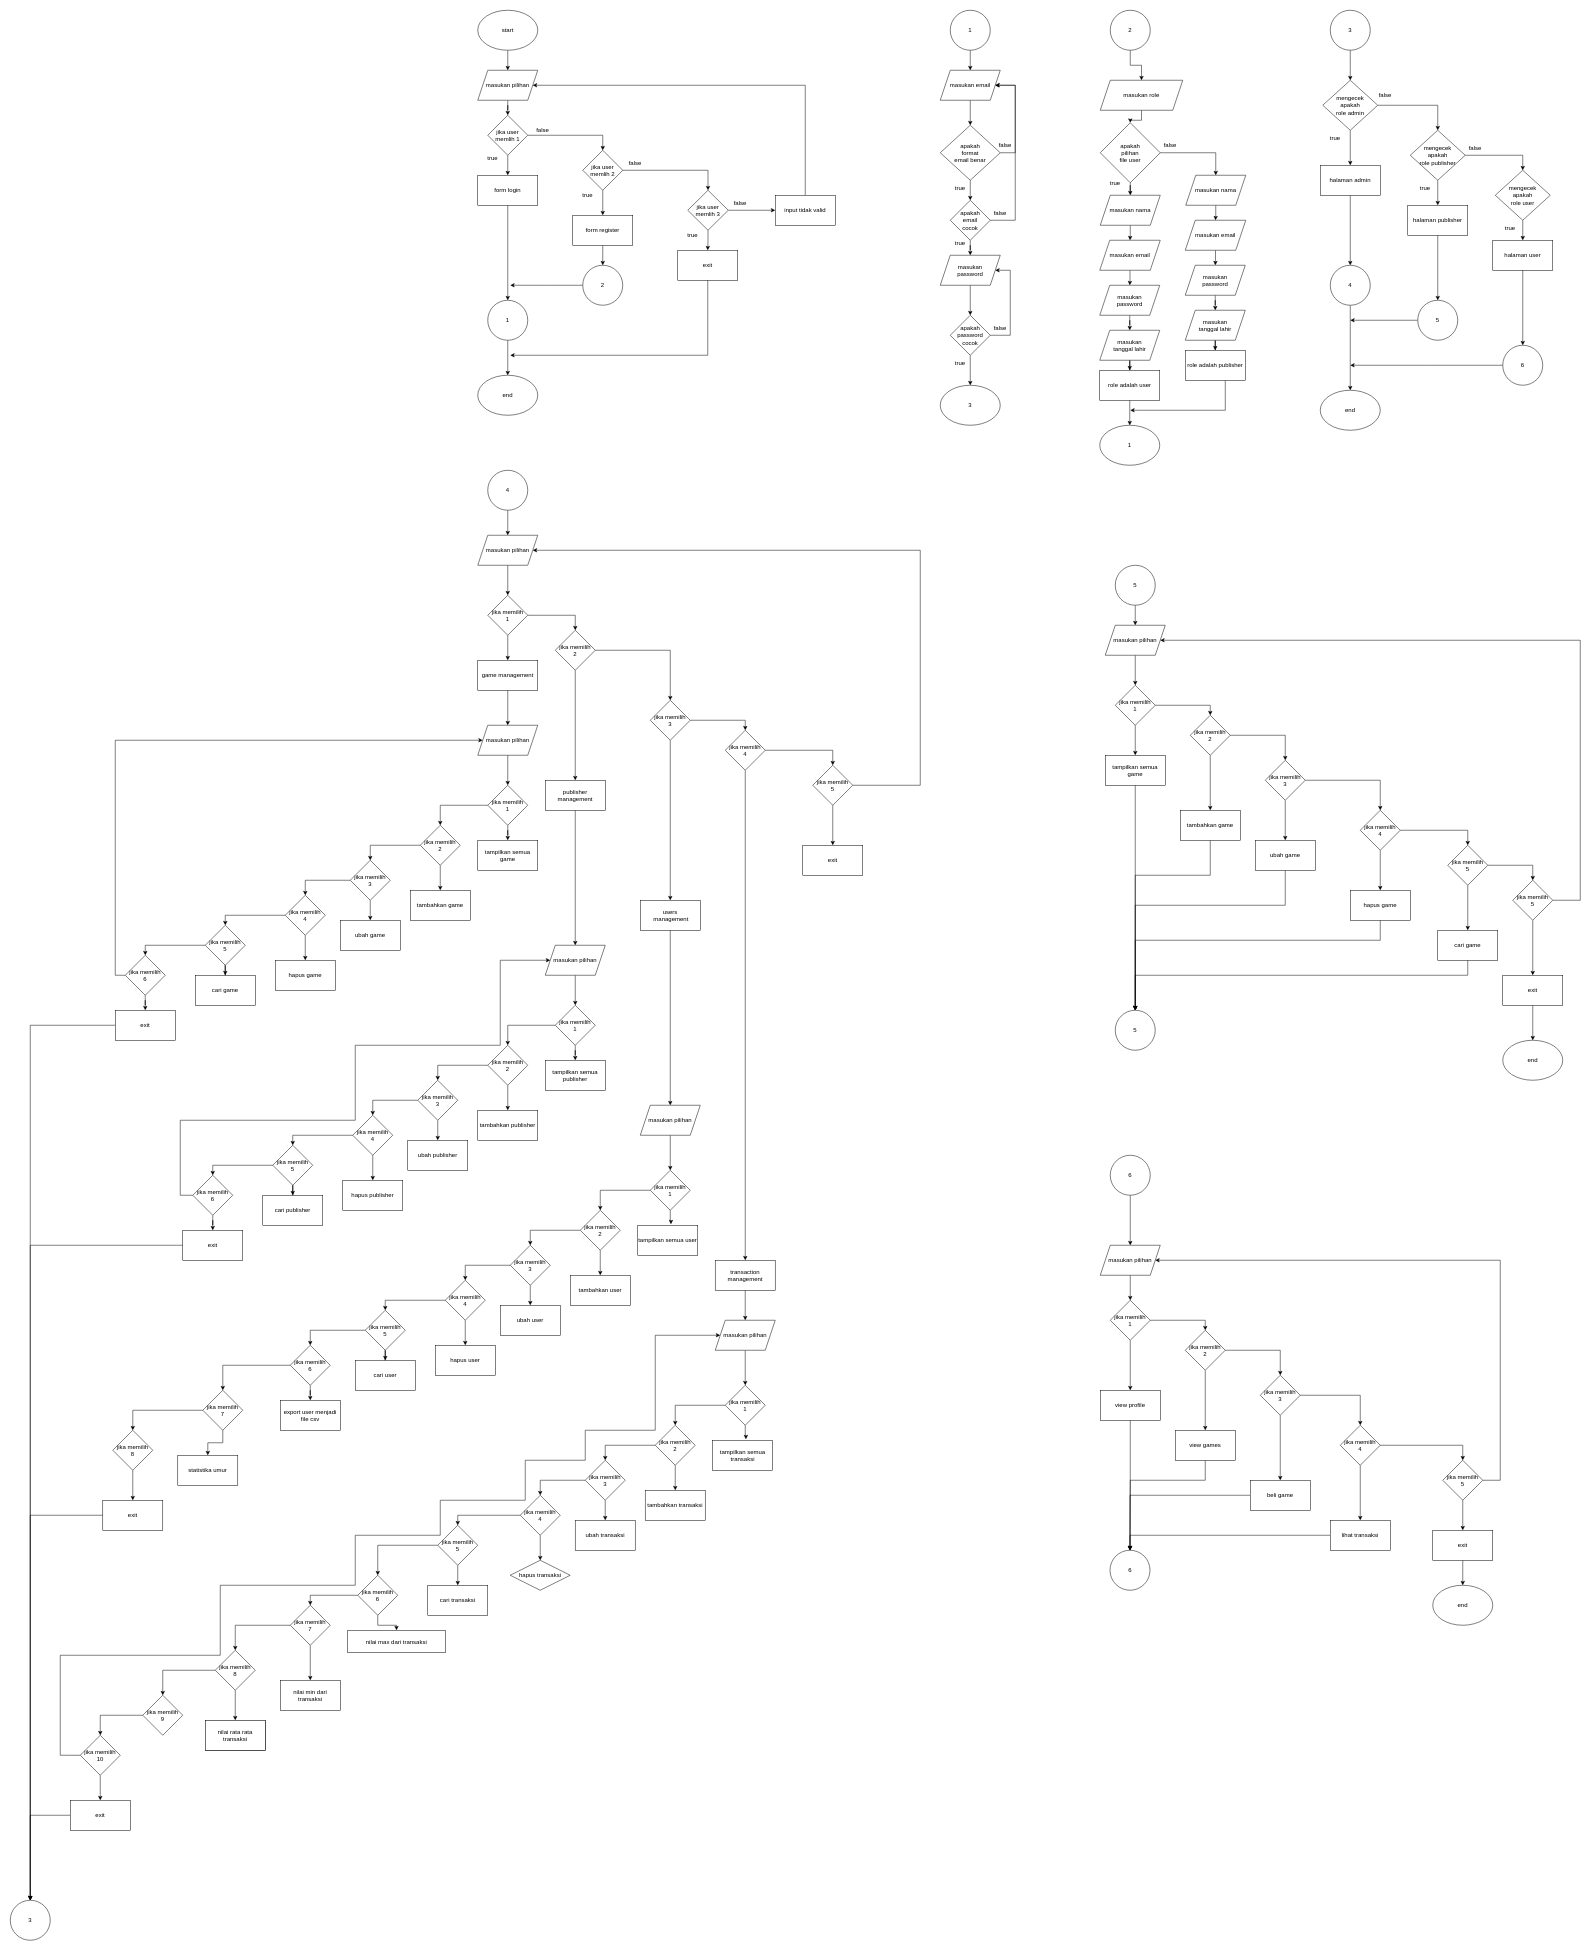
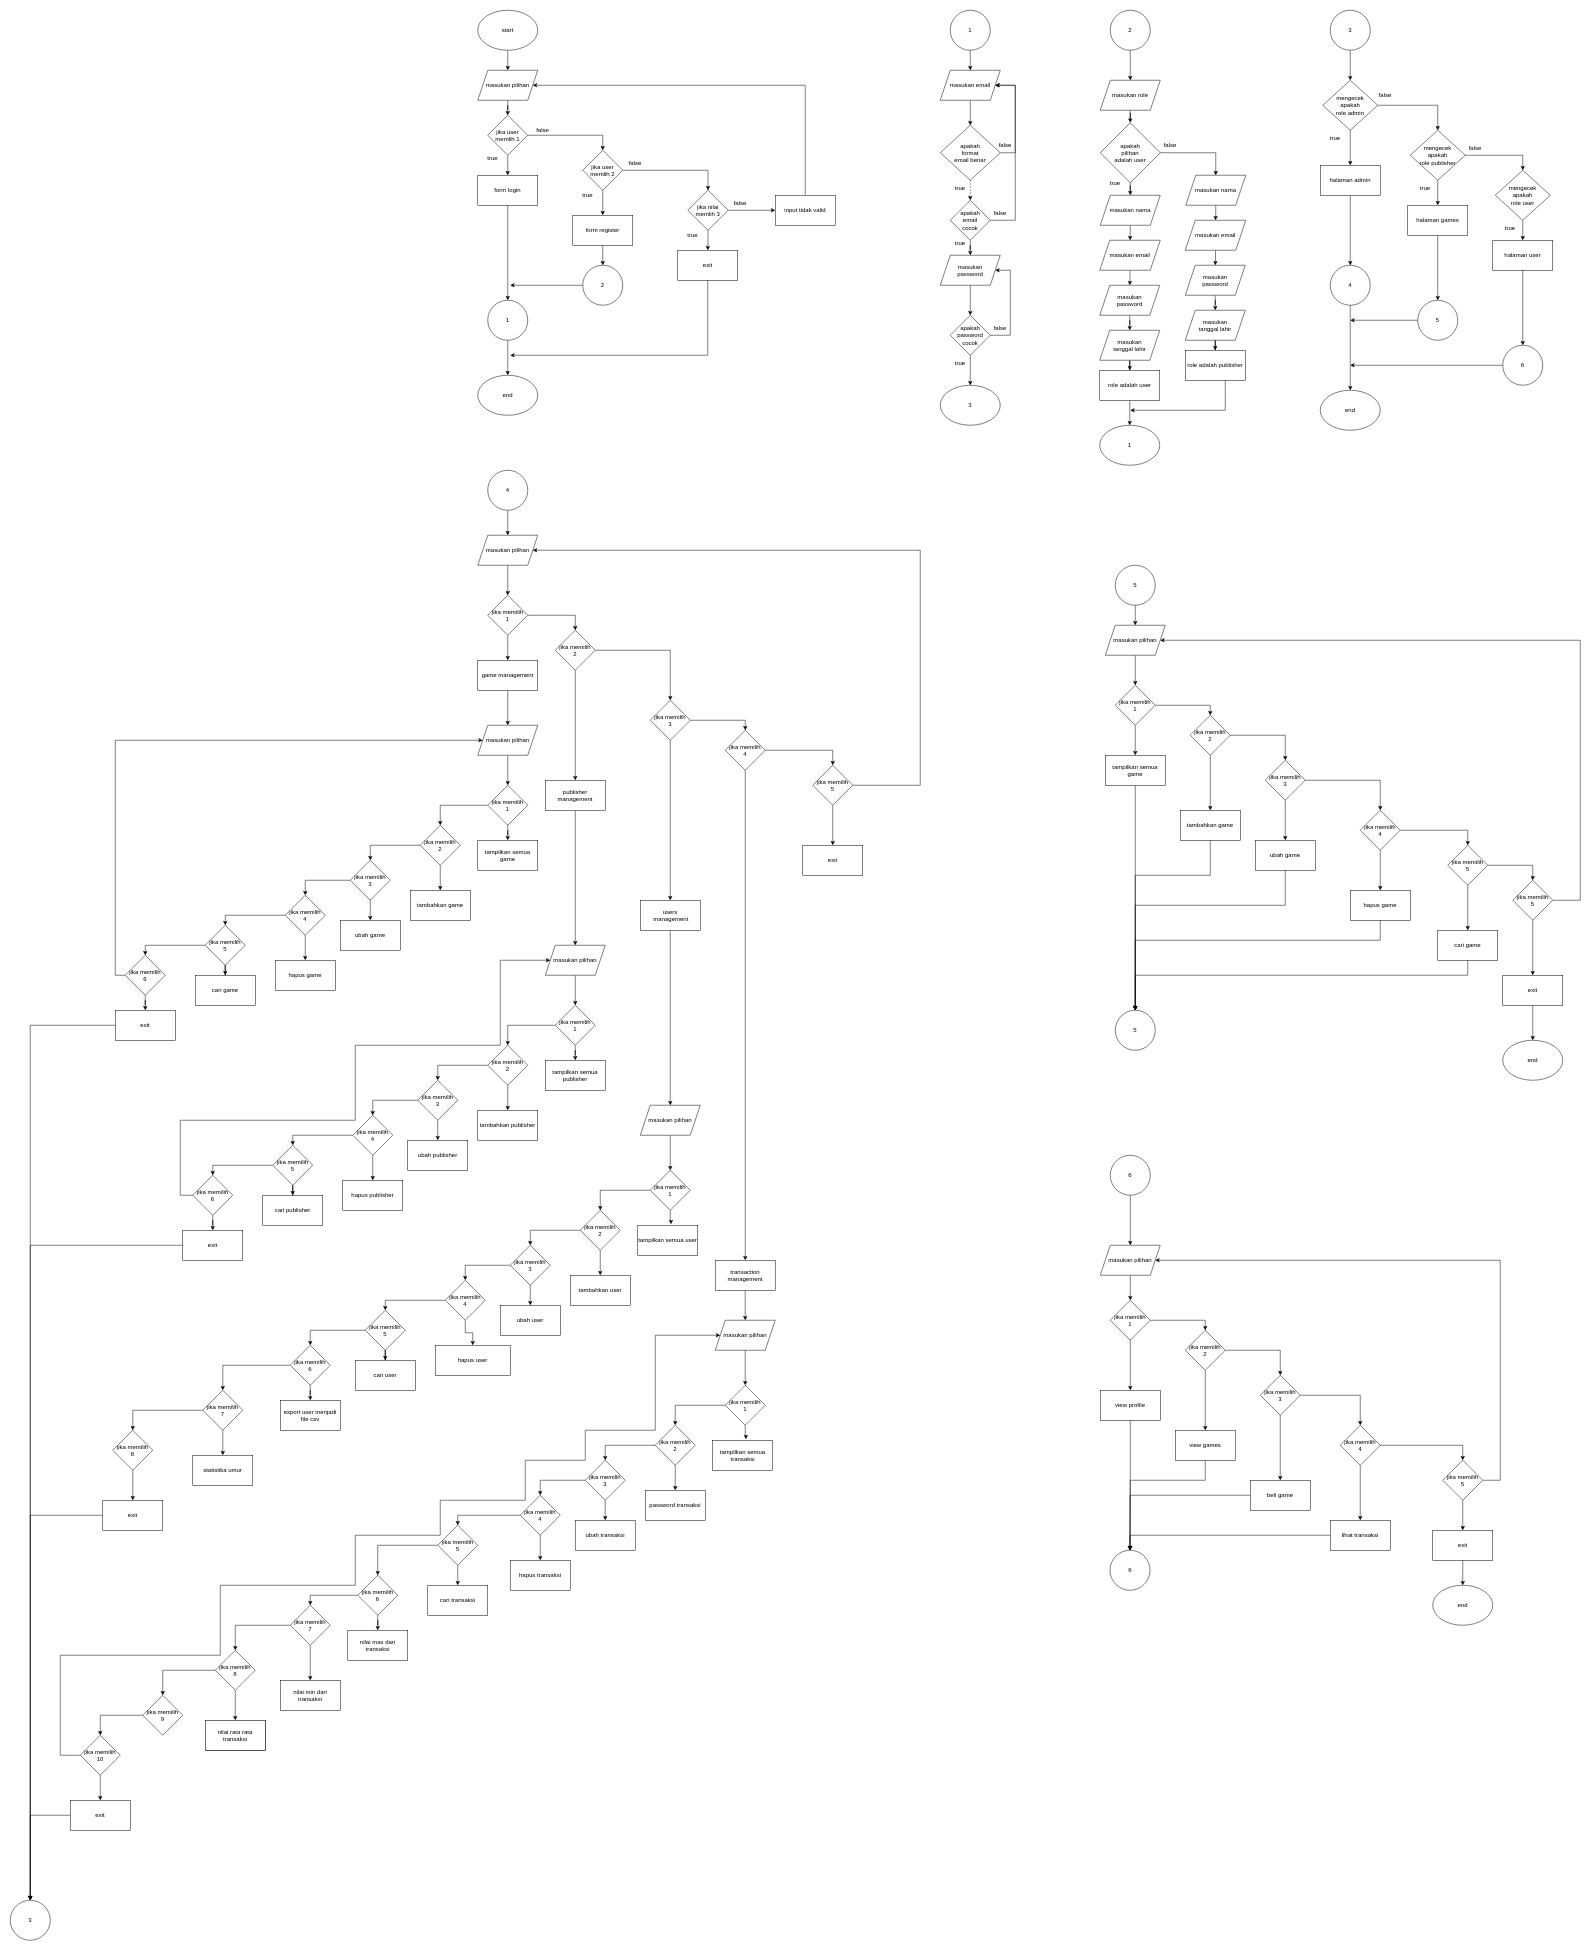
- <mxCell id="72" value="masukan role" style="shape=parallelogram;perimeter=parallelogramPerimeter;whiteSpace=wrap;html=1;fixedSize=1;" parent="1" vertex="1"><mxGeometry x="2200" y="160" width="165" height="60" as="geometry" /></mxCell>
+ <mxCell id="72" value="masukan role" style="shape=parallelogram;perimeter=parallelogramPerimeter;whiteSpace=wrap;html=1;fixedSize=1;" parent="1" vertex="1"><mxGeometry x="2200" y="160" width="120" height="60" as="geometry" /></mxCell>
- <mxCell id="75" value="apakah &lt;br&gt;pilihan &lt;br&gt;file user" style="rhombus;whiteSpace=wrap;html=1;" parent="1" vertex="1"><mxGeometry x="2200" y="245" width="120" height="120" as="geometry" /></mxCell>
+ <mxCell id="75" value="apakah &lt;br&gt;pilihan &lt;br&gt;adalah user" style="rhombus;whiteSpace=wrap;html=1;" parent="1" vertex="1"><mxGeometry x="2200" y="245" width="120" height="120" as="geometry" /></mxCell>
- <mxCell id="57" style="edgeStyle=orthogonalEdgeStyle;rounded=0;orthogonalLoop=1;jettySize=auto;html=1;entryX=0.5;entryY=0;entryDx=0;entryDy=0;" parent="1" source="59" target="62" edge="1"><mxGeometry relative="1" as="geometry" /></mxCell>
+ <mxCell id="57" style="edgeStyle=orthogonalEdgeStyle;rounded=0;orthogonalLoop=1;jettySize=auto;html=1;entryX=0.5;entryY=0;entryDx=0;entryDy=0;dashed=1;" parent="1" source="59" target="62" edge="1"><mxGeometry relative="1" as="geometry" /></mxCell>
- <mxCell id="47" value="jika user memlih 3" style="rhombus;whiteSpace=wrap;html=1;" parent="1" vertex="1"><mxGeometry x="1375" y="380" width="81" height="80" as="geometry" /></mxCell>
+ <mxCell id="47" value="jika nilai memlih 3" style="rhombus;whiteSpace=wrap;html=1;" parent="1" vertex="1"><mxGeometry x="1375" y="380" width="81" height="80" as="geometry" /></mxCell>
- <mxCell id="108" value="halaman publisher" style="rounded=0;whiteSpace=wrap;html=1;" vertex="1" parent="1"><mxGeometry x="2815" y="410" width="120" height="60" as="geometry" /></mxCell>
+ <mxCell id="108" value="halaman games" style="rounded=0;whiteSpace=wrap;html=1;" vertex="1" parent="1"><mxGeometry x="2815" y="410" width="120" height="60" as="geometry" /></mxCell>
- <mxCell id="210" value="hapus user" style="rounded=0;whiteSpace=wrap;html=1;" vertex="1" parent="1"><mxGeometry x="870" y="2690" width="120" height="60" as="geometry" /></mxCell>
+ <mxCell id="210" value="hapus user" style="rounded=0;whiteSpace=wrap;html=1;" vertex="1" parent="1"><mxGeometry x="870" y="2690" width="150" height="60" as="geometry" /></mxCell>
- <mxCell id="249" value="statistika umur" style="rounded=0;whiteSpace=wrap;html=1;" vertex="1" parent="1"><mxGeometry x="355.05" y="2910" width="120" height="60" as="geometry" /></mxCell>
+ <mxCell id="249" value="statistika umur" style="rounded=0;whiteSpace=wrap;html=1;" vertex="1" parent="1"><mxGeometry x="385.05" y="2910" width="120" height="60" as="geometry" /></mxCell>
- <mxCell id="227" value="tambahkan transaksi" style="rounded=0;whiteSpace=wrap;html=1;" vertex="1" parent="1"><mxGeometry x="1289.95" y="2980" width="120" height="60" as="geometry" /></mxCell>
+ <mxCell id="227" value="password transaksi" style="rounded=0;whiteSpace=wrap;html=1;" vertex="1" parent="1"><mxGeometry x="1289.95" y="2980" width="120" height="60" as="geometry" /></mxCell>
- <mxCell id="235" value="hapus transaksi" style="rhombus;whiteSpace=wrap;html=1;" vertex="1" parent="1"><mxGeometry x="1019.95" y="3120" width="120" height="60" as="geometry" /></mxCell>
+ <mxCell id="235" value="hapus transaksi" style="rounded=0;whiteSpace=wrap;html=1;" vertex="1" parent="1"><mxGeometry x="1019.95" y="3120" width="120" height="60" as="geometry" /></mxCell>
- <mxCell id="257" value="nilai max dari transaksi" style="rounded=0;whiteSpace=wrap;html=1;" vertex="1" parent="1"><mxGeometry x="695" y="3260" width="195" height="45" as="geometry" /></mxCell>
+ <mxCell id="257" value="nilai max dari transaksi" style="rounded=0;whiteSpace=wrap;html=1;" vertex="1" parent="1"><mxGeometry x="695" y="3260" width="120" height="60" as="geometry" /></mxCell>
